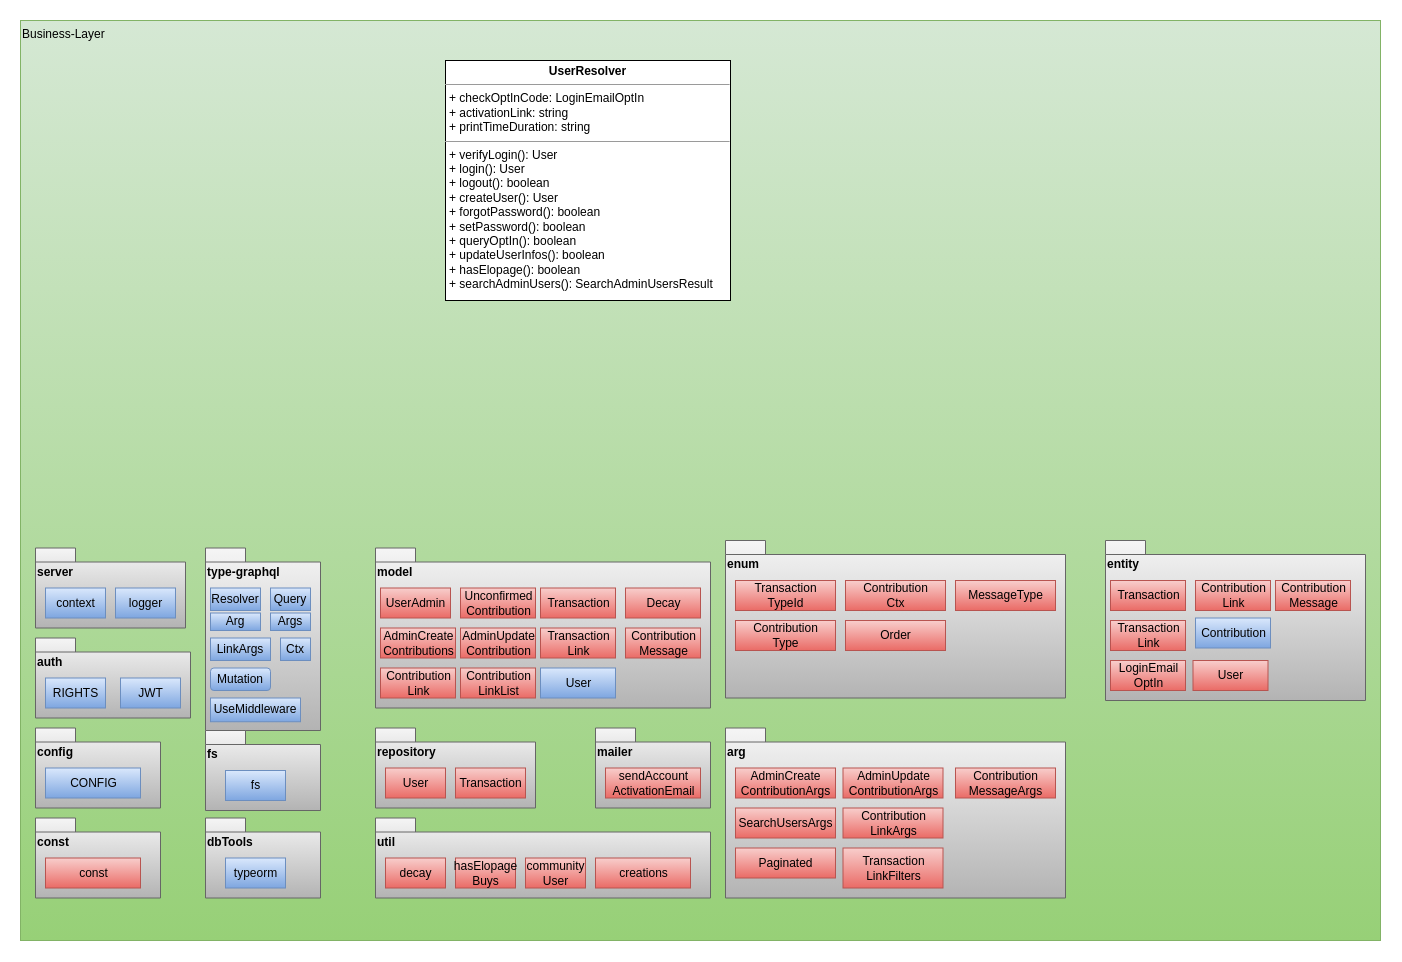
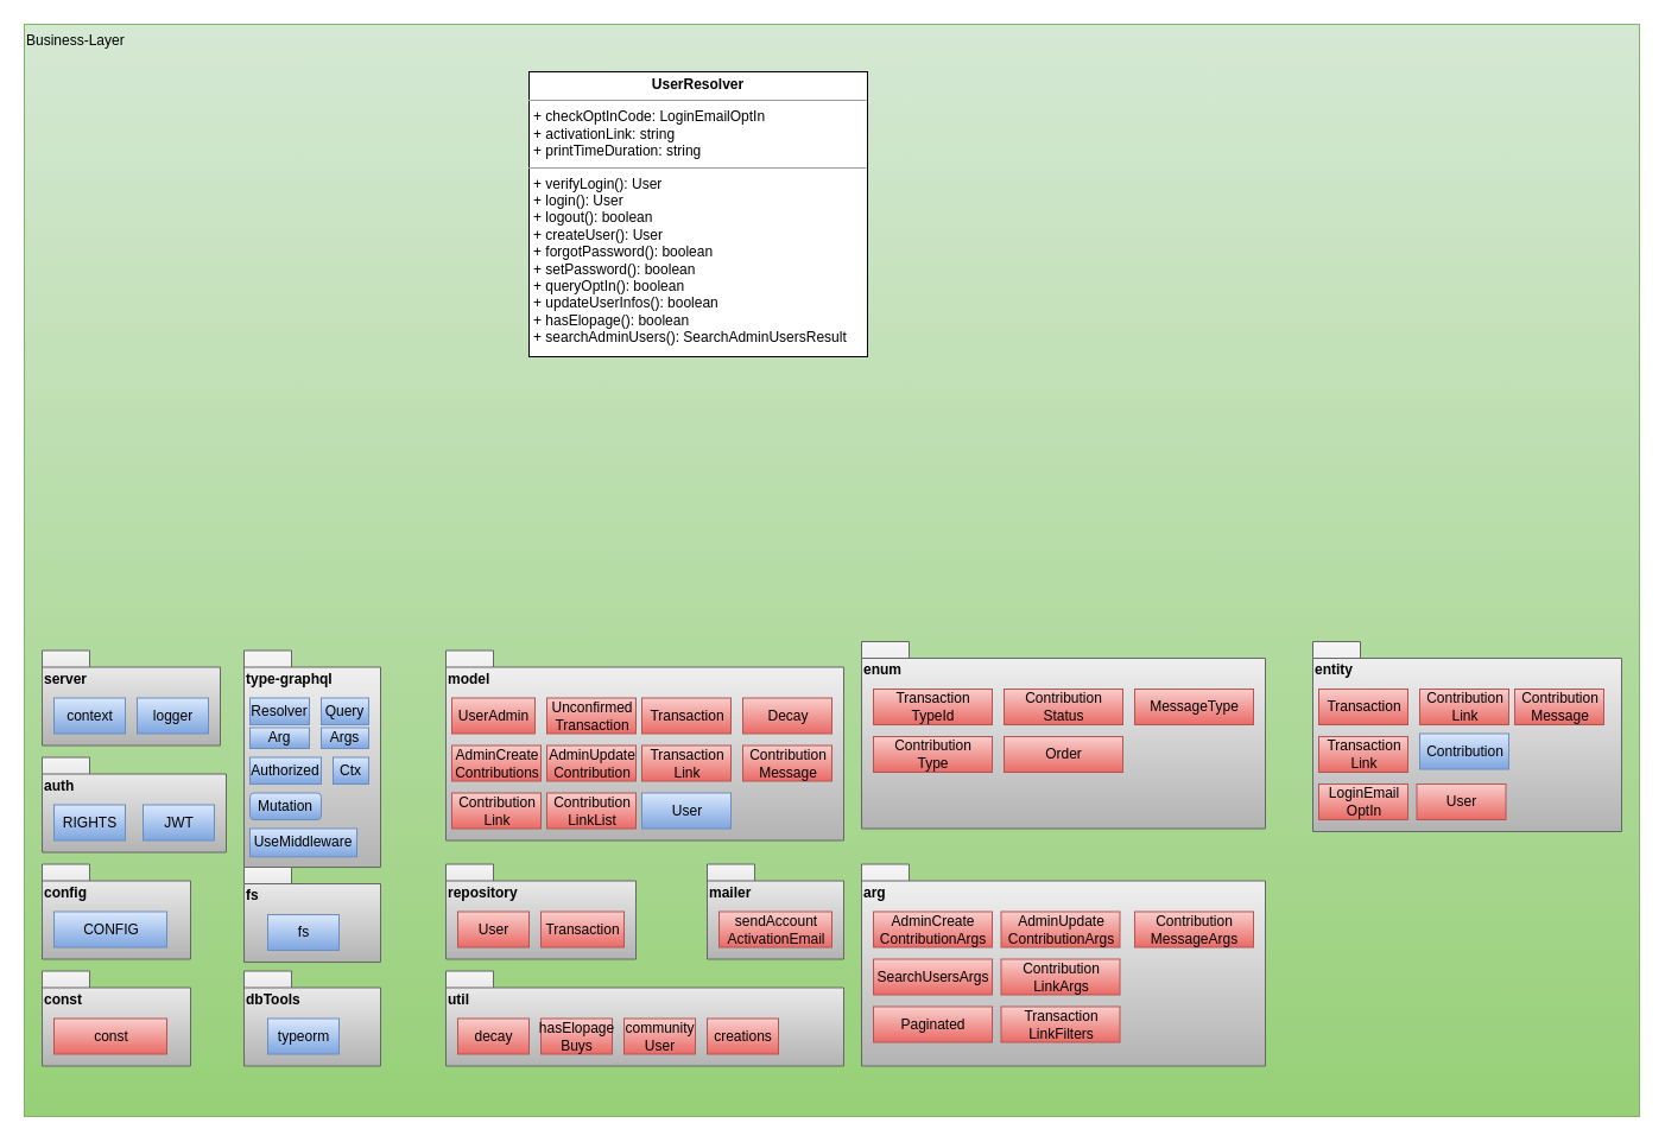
- <mxCell id="39" value="Contribution&lt;br&gt;Ctx" style="html=1;fillColor=#f8cecc;gradientColor=#ea6b66;strokeColor=#b85450;" parent="1" vertex="1"><mxGeometry x="845" y="580" width="100" height="30" as="geometry" /></mxCell>
+ <mxCell id="39" value="Contribution&lt;br&gt;Status" style="html=1;fillColor=#f8cecc;gradientColor=#ea6b66;strokeColor=#b85450;" parent="1" vertex="1"><mxGeometry x="845" y="580" width="100" height="30" as="geometry" /></mxCell>
- <mxCell id="8" value="Unconfirmed&lt;br&gt;Contribution" style="html=1;fillColor=#f8cecc;gradientColor=#ea6b66;strokeColor=#b85450;" parent="1" vertex="1"><mxGeometry x="460" y="587.5" width="75" height="30" as="geometry" /></mxCell>
+ <mxCell id="8" value="Unconfirmed&lt;br&gt;Transaction" style="html=1;fillColor=#f8cecc;gradientColor=#ea6b66;strokeColor=#b85450;" parent="1" vertex="1"><mxGeometry x="460" y="587.5" width="75" height="30" as="geometry" /></mxCell>
- <mxCell id="65" value="LinkArgs" style="rounded=0;whiteSpace=wrap;html=1;fillColor=#dae8fc;gradientColor=#7ea6e0;strokeColor=#6c8ebf;" parent="1" vertex="1"><mxGeometry x="210" y="637.5" width="60" height="22.5" as="geometry" /></mxCell>
+ <mxCell id="65" value="Authorized" style="rounded=0;whiteSpace=wrap;html=1;fillColor=#dae8fc;gradientColor=#7ea6e0;strokeColor=#6c8ebf;" parent="1" vertex="1"><mxGeometry x="210" y="637.5" width="60" height="22.5" as="geometry" /></mxCell>
- <mxCell id="42" value="Transaction&lt;br&gt;LinkFilters" style="html=1;fillColor=#f8cecc;gradientColor=#ea6b66;strokeColor=#b85450;" parent="1" vertex="1"><mxGeometry x="842.5" y="847.5" width="100" height="40" as="geometry" /></mxCell>
+ <mxCell id="42" value="Transaction&lt;br&gt;LinkFilters" style="html=1;fillColor=#f8cecc;gradientColor=#ea6b66;strokeColor=#b85450;" parent="1" vertex="1"><mxGeometry x="842.5" y="847.5" width="100" height="30" as="geometry" /></mxCell>
- <mxCell id="49" value="creations" style="html=1;fillColor=#f8cecc;gradientColor=#ea6b66;strokeColor=#b85450;" parent="1" vertex="1"><mxGeometry x="595" y="857.5" width="95" height="30" as="geometry" /></mxCell>
+ <mxCell id="49" value="creations" style="html=1;fillColor=#f8cecc;gradientColor=#ea6b66;strokeColor=#b85450;" parent="1" vertex="1"><mxGeometry x="595" y="857.5" width="60" height="30" as="geometry" /></mxCell>
